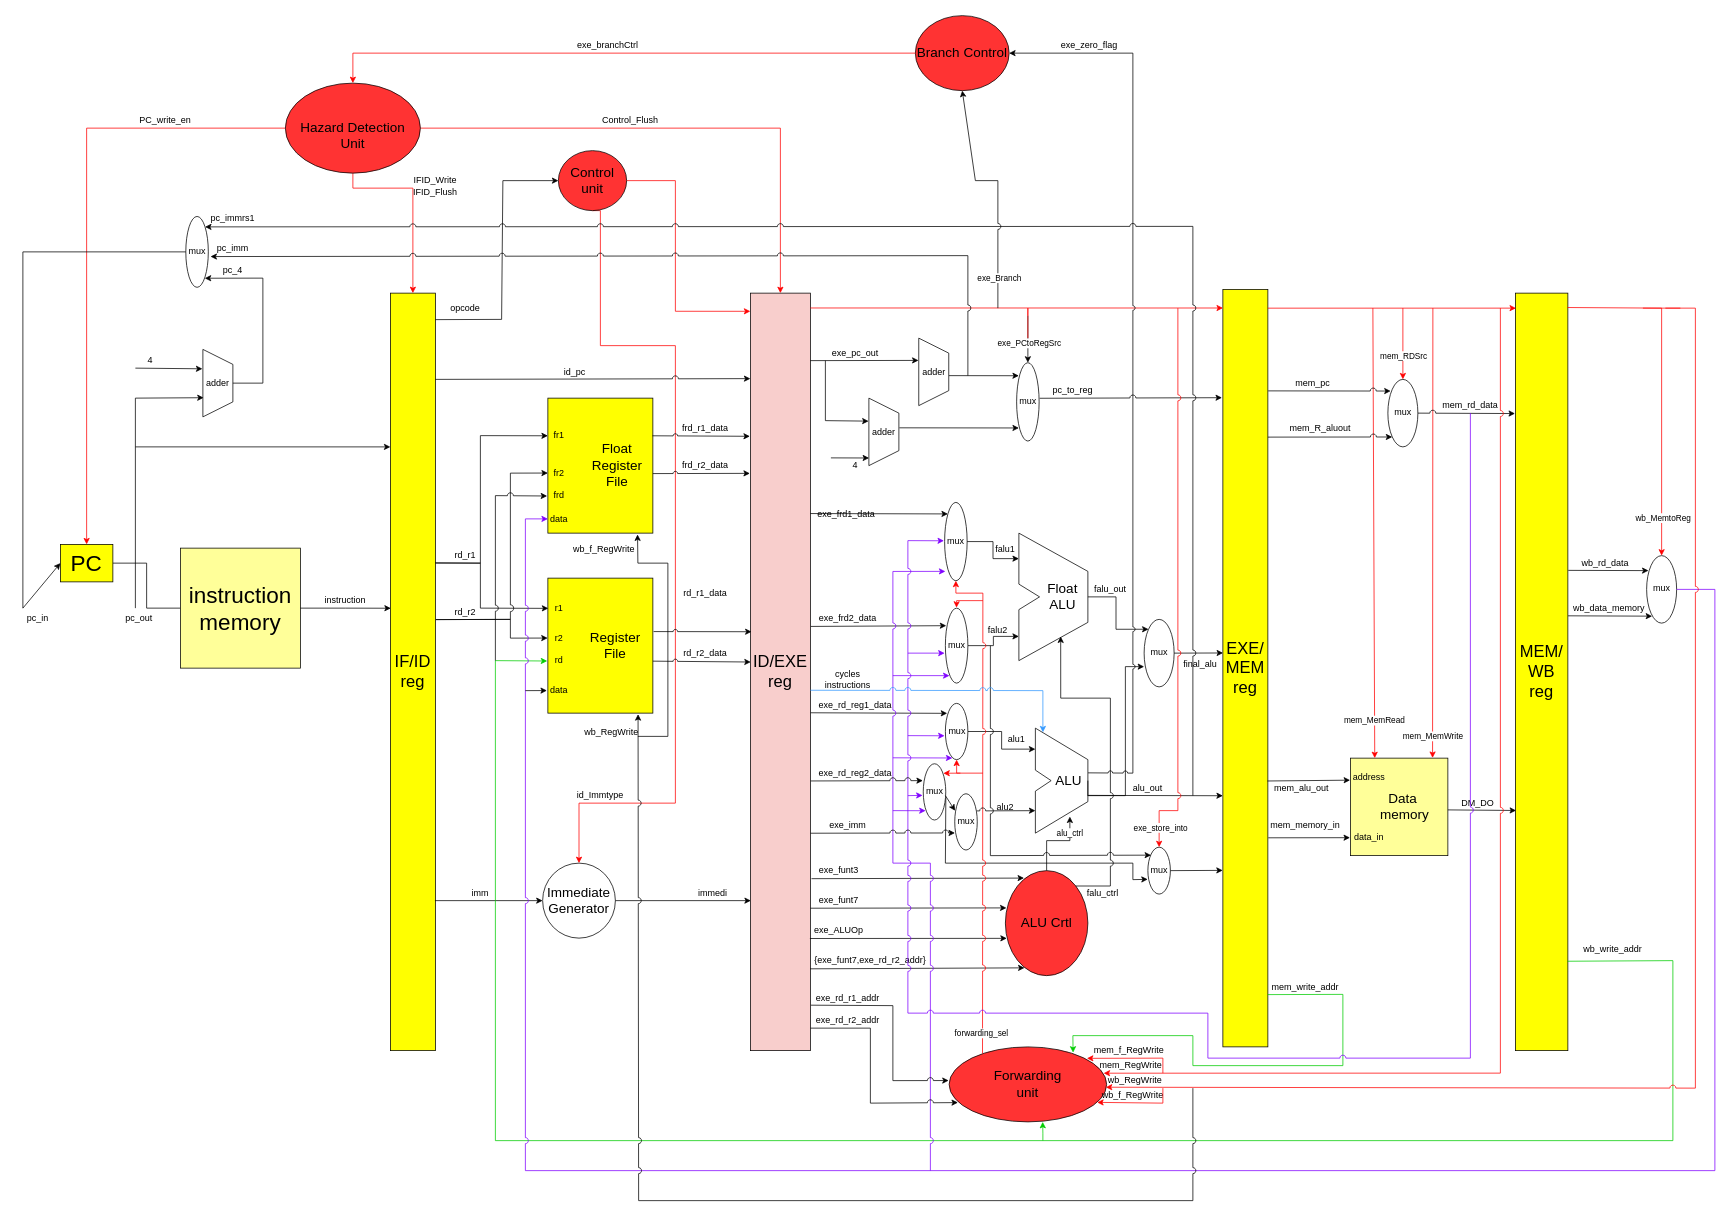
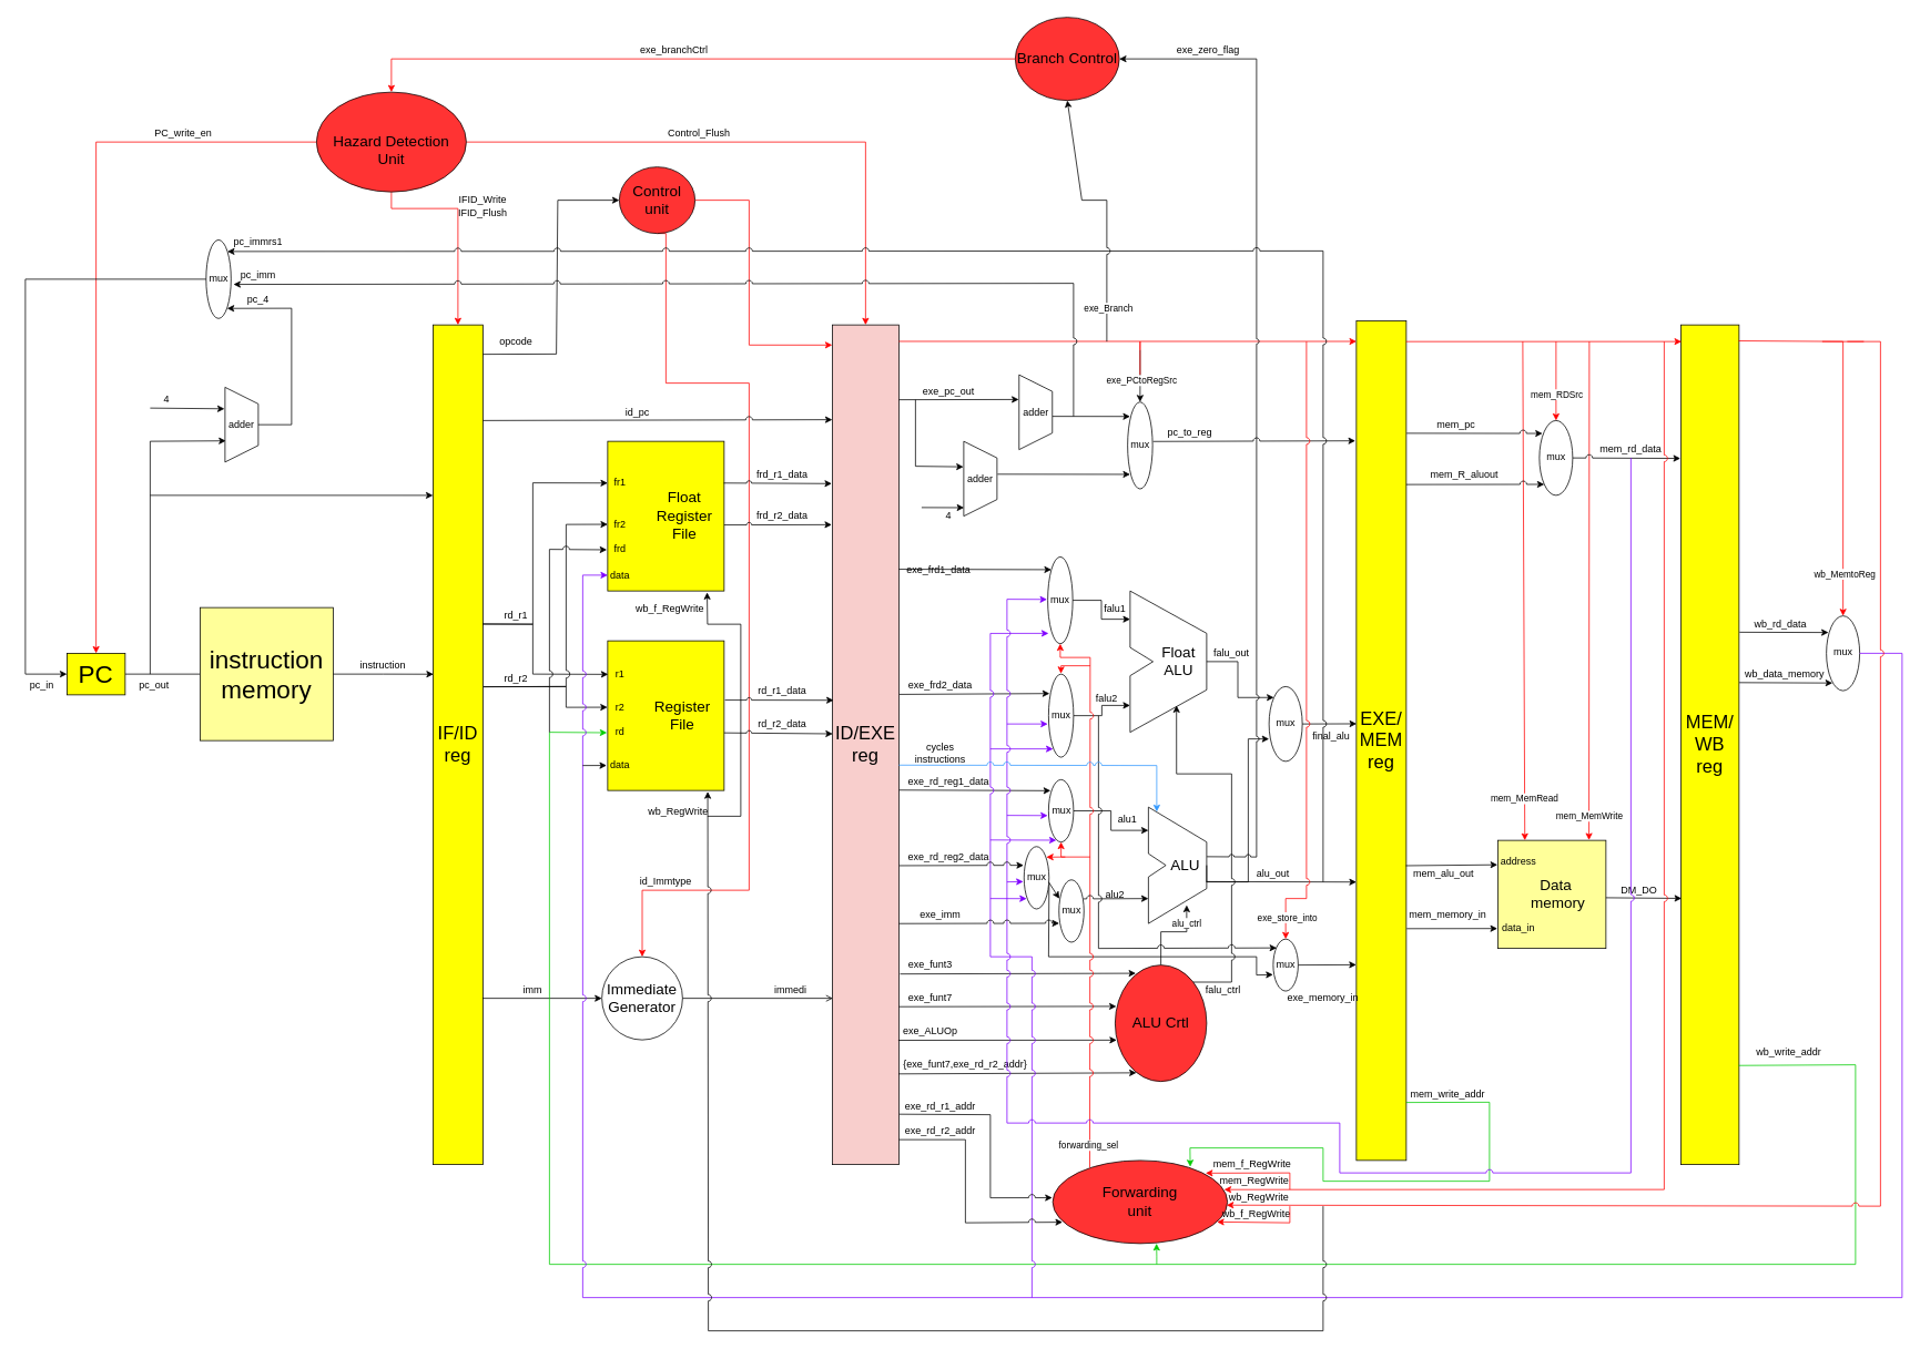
- <mxCell id="4" value="&lt;font style=&quot;font-size: 30px;&quot;&gt;PC&lt;/font&gt;" style="rounded=0;whiteSpace=wrap;html=1;fillColor=#FFFF00;" parent="1" vertex="1"><mxGeometry x="80" y="725" width="70" height="50" as="geometry" /></mxCell>
+ <mxCell id="4" value="&lt;font style=&quot;font-size: 30px;&quot;&gt;PC&lt;/font&gt;" style="rounded=0;whiteSpace=wrap;html=1;fillColor=#FFFF00;" parent="1" vertex="1"><mxGeometry x="80" y="785" width="70" height="50" as="geometry" /></mxCell>
- <mxCell id="43" value="rd_r1_data" style="text;html=1;align=center;verticalAlign=middle;whiteSpace=wrap;rounded=0;" vertex="1" parent="1"><mxGeometry x="910" y="770" width="60" height="40" as="geometry" /></mxCell>
+ <mxCell id="43" value="rd_r1_data" style="text;html=1;align=center;verticalAlign=middle;whiteSpace=wrap;rounded=0;" vertex="1" parent="1"><mxGeometry x="910" y="810" width="60" height="40" as="geometry" /></mxCell>
- <mxCell id="36" value="" style="endArrow=classic;html=1;rounded=0;entryX=0.008;entryY=0.802;entryDx=0;entryDy=0;entryPerimeter=0;exitX=1;exitY=0.5;exitDx=0;exitDy=0;jumpStyle=arc;jumpSize=8;" edge="1" parent="1" source="23" target="7"><mxGeometry width="50" height="50" relative="1" as="geometry"><mxPoint x="940" y="1250" as="sourcePoint" /><mxPoint x="990" y="1200" as="targetPoint" /></mxGeometry></mxCell>
+ <mxCell id="36" value="" style="endArrow=open;html=1;rounded=0;entryX=0.008;entryY=0.802;entryDx=0;entryDy=0;entryPerimeter=0;exitX=1;exitY=0.5;exitDx=0;exitDy=0;jumpStyle=arc;jumpSize=8;" edge="1" parent="1" source="23" target="7"><mxGeometry width="50" height="50" relative="1" as="geometry"><mxPoint x="940" y="1250" as="sourcePoint" /><mxPoint x="990" y="1200" as="targetPoint" /></mxGeometry></mxCell>
+ <mxCell id="218" value="exe_memory_in" style="text;html=1;align=center;verticalAlign=middle;whiteSpace=wrap;rounded=0;" vertex="1" parent="1"><mxGeometry x="1560" y="1185" width="60" height="30" as="geometry" /></mxCell>
